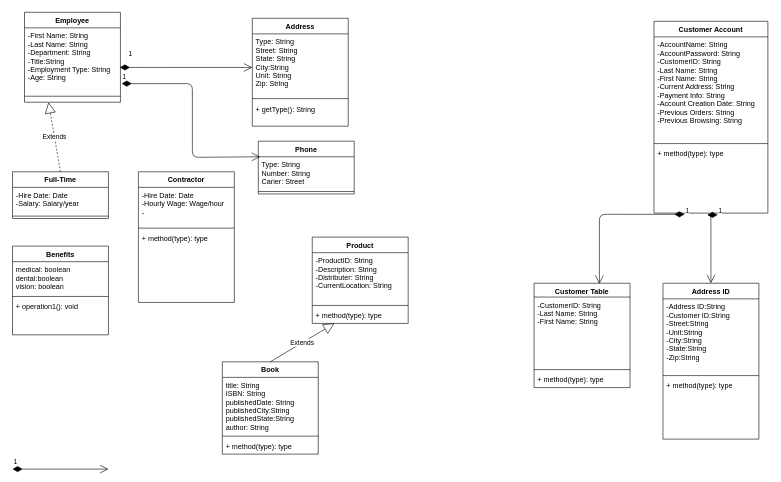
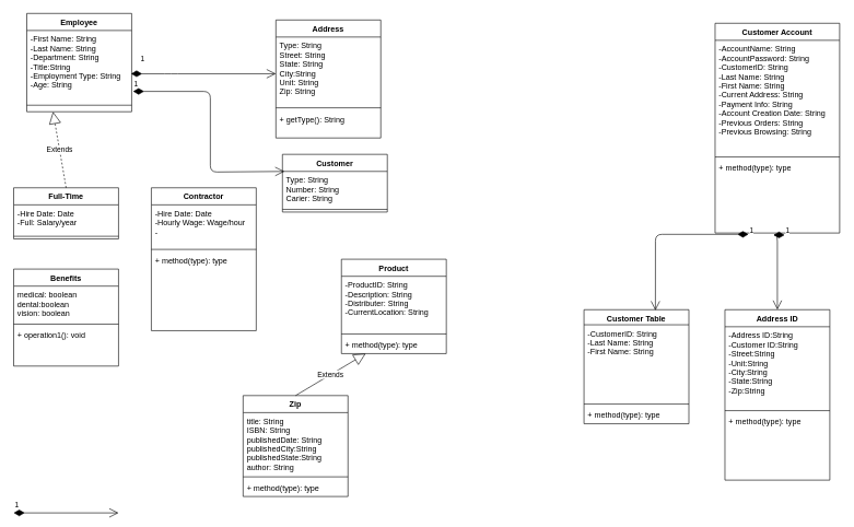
- <mxCell id="9" value="Phone" style="swimlane;fontStyle=1;align=center;verticalAlign=top;childLayout=stackLayout;horizontal=1;startSize=26;horizontalStack=0;resizeParent=1;resizeParentMax=0;resizeLast=0;collapsible=1;marginBottom=0;" parent="1" vertex="1"><mxGeometry x="430" y="235" width="160" height="88" as="geometry" /></mxCell>
+ <mxCell id="9" value="Customer" style="swimlane;fontStyle=1;align=center;verticalAlign=top;childLayout=stackLayout;horizontal=1;startSize=26;horizontalStack=0;resizeParent=1;resizeParentMax=0;resizeLast=0;collapsible=1;marginBottom=0;" parent="1" vertex="1"><mxGeometry x="430" y="235" width="160" height="88" as="geometry" /></mxCell>
- <mxCell id="10" value="Type: String&#10;Number: String&#10;Carier: Street" style="text;strokeColor=none;fillColor=none;align=left;verticalAlign=top;spacingLeft=4;spacingRight=4;overflow=hidden;rotatable=0;points=[[0,0.5],[1,0.5]];portConstraint=eastwest;" parent="9" vertex="1"><mxGeometry y="26" width="160" height="54" as="geometry" /></mxCell>
+ <mxCell id="10" value="Type: String&#10;Number: String&#10;Carier: String" style="text;strokeColor=none;fillColor=none;align=left;verticalAlign=top;spacingLeft=4;spacingRight=4;overflow=hidden;rotatable=0;points=[[0,0.5],[1,0.5]];portConstraint=eastwest;" parent="9" vertex="1"><mxGeometry y="26" width="160" height="54" as="geometry" /></mxCell>
- <mxCell id="15" value="-Hire Date: Date&#10;-Salary: Salary/year" style="text;strokeColor=none;fillColor=none;align=left;verticalAlign=top;spacingLeft=4;spacingRight=4;overflow=hidden;rotatable=0;points=[[0,0.5],[1,0.5]];portConstraint=eastwest;" parent="14" vertex="1"><mxGeometry y="26" width="160" height="44" as="geometry" /></mxCell>
+ <mxCell id="15" value="-Hire Date: Date&#10;-Full: Salary/year" style="text;strokeColor=none;fillColor=none;align=left;verticalAlign=top;spacingLeft=4;spacingRight=4;overflow=hidden;rotatable=0;points=[[0,0.5],[1,0.5]];portConstraint=eastwest;" parent="14" vertex="1"><mxGeometry y="26" width="160" height="44" as="geometry" /></mxCell>
- <mxCell id="44" value="Book" style="swimlane;fontStyle=1;align=center;verticalAlign=top;childLayout=stackLayout;horizontal=1;startSize=26;horizontalStack=0;resizeParent=1;resizeParentMax=0;resizeLast=0;collapsible=1;marginBottom=0;" parent="1" vertex="1"><mxGeometry x="370" y="603" width="160" height="154" as="geometry" /></mxCell>
+ <mxCell id="44" value="Zip" style="swimlane;fontStyle=1;align=center;verticalAlign=top;childLayout=stackLayout;horizontal=1;startSize=26;horizontalStack=0;resizeParent=1;resizeParentMax=0;resizeLast=0;collapsible=1;marginBottom=0;" parent="1" vertex="1"><mxGeometry x="370" y="603" width="160" height="154" as="geometry" /></mxCell>
